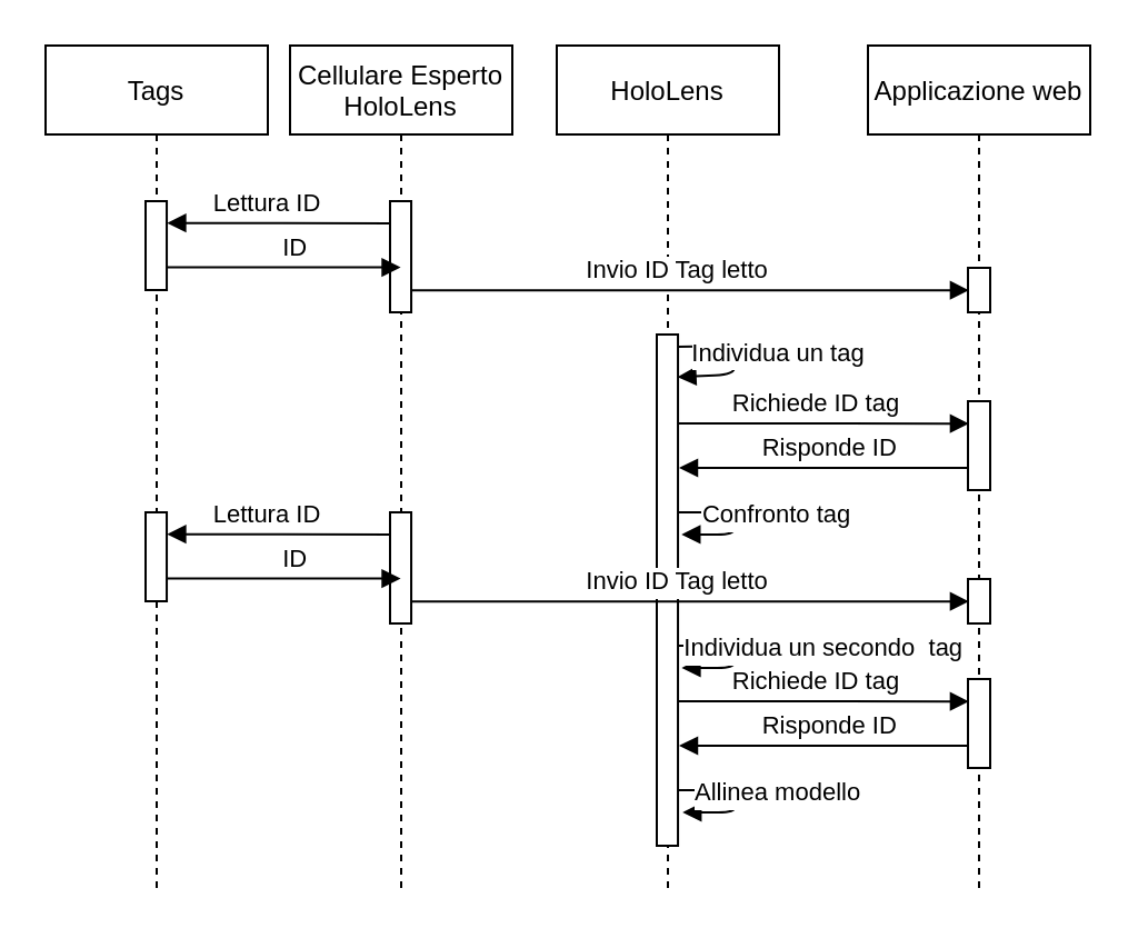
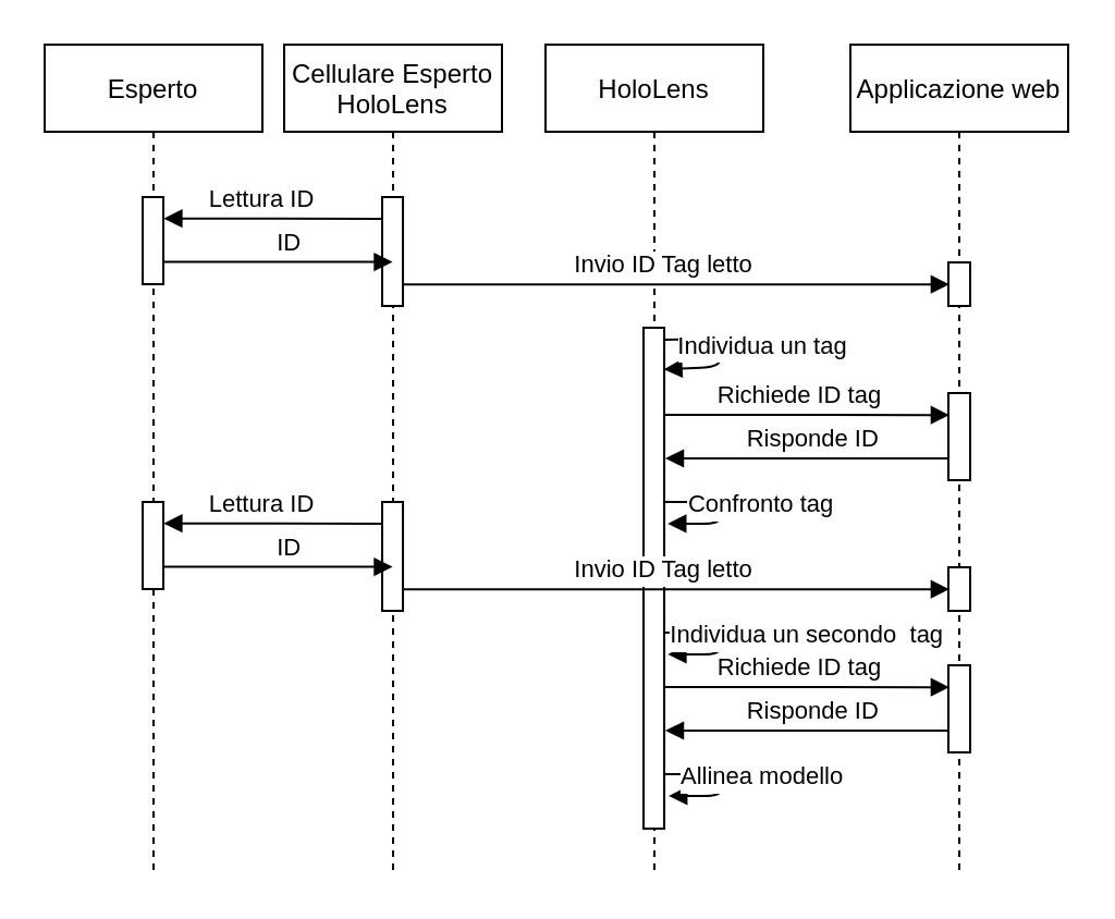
- <mxCell id="2" value="Tags" style="shape=umlLifeline;perimeter=lifelinePerimeter;container=1;collapsible=0;recursiveResize=0;rounded=0;shadow=0;strokeWidth=1;" vertex="1" parent="1"><mxGeometry x="20" y="20" width="100" height="380" as="geometry" /></mxCell>
+ <mxCell id="2" value="Esperto" style="shape=umlLifeline;perimeter=lifelinePerimeter;container=1;collapsible=0;recursiveResize=0;rounded=0;shadow=0;strokeWidth=1;" vertex="1" parent="1"><mxGeometry x="20" y="20" width="100" height="380" as="geometry" /></mxCell>
